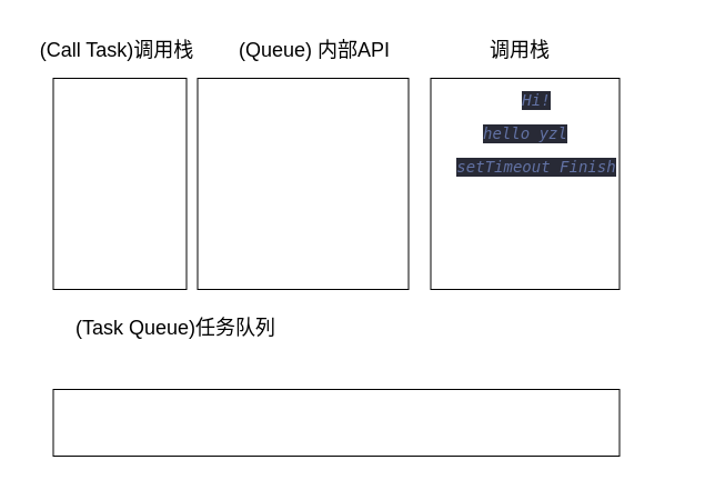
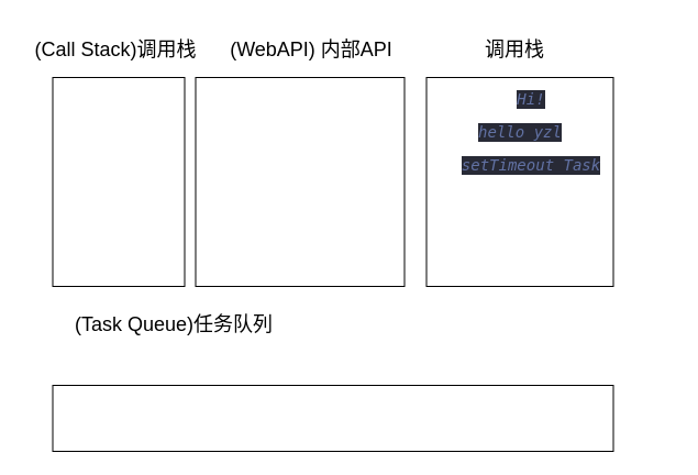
- <mxCell id="3" value="&lt;font style=&quot;font-size: 18px&quot;&gt;(Call Task)调用栈&lt;/font&gt;" style="text;html=1;strokeColor=none;fillColor=none;align=center;verticalAlign=middle;whiteSpace=wrap;rounded=0;" parent="1" vertex="1"><mxGeometry x="20" y="20" width="170" height="50" as="geometry" /></mxCell>
+ <mxCell id="3" value="&lt;font style=&quot;font-size: 18px&quot;&gt;(Call Stack)调用栈&lt;/font&gt;" style="text;html=1;strokeColor=none;fillColor=none;align=center;verticalAlign=middle;whiteSpace=wrap;rounded=0;" parent="1" vertex="1"><mxGeometry x="20" y="20" width="170" height="50" as="geometry" /></mxCell>
- <mxCell id="7" value="&lt;span style=&quot;font-size: 18px&quot;&gt;(Queue) 内部API&lt;/span&gt;" style="text;html=1;strokeColor=none;fillColor=none;align=center;verticalAlign=middle;whiteSpace=wrap;rounded=0;" parent="1" vertex="1"><mxGeometry x="197.5" y="20" width="170" height="50" as="geometry" /></mxCell>
+ <mxCell id="7" value="&lt;span style=&quot;font-size: 18px&quot;&gt;(WebAPI) 内部API&lt;/span&gt;" style="text;html=1;strokeColor=none;fillColor=none;align=center;verticalAlign=middle;whiteSpace=wrap;rounded=0;" parent="1" vertex="1"><mxGeometry x="197.5" y="20" width="170" height="50" as="geometry" /></mxCell>
- <mxCell id="12" value="&lt;pre style=&quot;background-color: rgb(40 , 42 , 54)&quot;&gt;&lt;font color=&quot;#6272a4&quot; face=&quot;jetbrains mono, monospace&quot;&gt;&lt;span style=&quot;font-size: 14px&quot;&gt;&lt;i&gt;setTimeout Finish&lt;/i&gt;&lt;/span&gt;&lt;/font&gt;&lt;font color=&quot;#f8f8f2&quot; face=&quot;jetbrains mono, monospace&quot;&gt;&lt;span style=&quot;font-size: 10.5pt&quot;&gt;&lt;br&gt;&lt;/span&gt;&lt;/font&gt;&lt;/pre&gt;" style="text;html=1;strokeColor=none;fillColor=none;align=center;verticalAlign=middle;whiteSpace=wrap;rounded=0;" vertex="1" parent="1"><mxGeometry x="387.5" y="140" width="190" height="20" as="geometry" /></mxCell>
+ <mxCell id="12" value="&lt;pre style=&quot;background-color: rgb(40 , 42 , 54)&quot;&gt;&lt;font color=&quot;#6272a4&quot; face=&quot;jetbrains mono, monospace&quot;&gt;&lt;span style=&quot;font-size: 14px&quot;&gt;&lt;i&gt;setTimeout Task&lt;/i&gt;&lt;/span&gt;&lt;/font&gt;&lt;font color=&quot;#f8f8f2&quot; face=&quot;jetbrains mono, monospace&quot;&gt;&lt;span style=&quot;font-size: 10.5pt&quot;&gt;&lt;br&gt;&lt;/span&gt;&lt;/font&gt;&lt;/pre&gt;" style="text;html=1;strokeColor=none;fillColor=none;align=center;verticalAlign=middle;whiteSpace=wrap;rounded=0;" vertex="1" parent="1"><mxGeometry x="387.5" y="140" width="190" height="20" as="geometry" /></mxCell>
